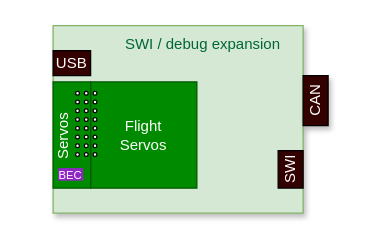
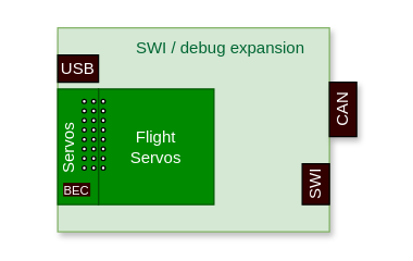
- <mxCell id="37" value="&lt;font style=&quot;font-size: 9px;&quot;&gt;BEC&lt;/font&gt;" style="rounded=0;whiteSpace=wrap;html=1;fontSize=10;fillColor=#9026c5;strokeColor=none;fontColor=#FFFFFF;" vertex="1" parent="1"><mxGeometry x="46" y="134" width="20" height="10" as="geometry" /></mxCell>
+ <mxCell id="37" value="&lt;font style=&quot;font-size: 9px;&quot;&gt;BEC&lt;/font&gt;" style="rounded=0;whiteSpace=wrap;html=1;fontSize=10;fillColor=#330000;strokeColor=none;fontColor=#FFFFFF;" vertex="1" parent="1"><mxGeometry x="46" y="134" width="20" height="10" as="geometry" /></mxCell>
